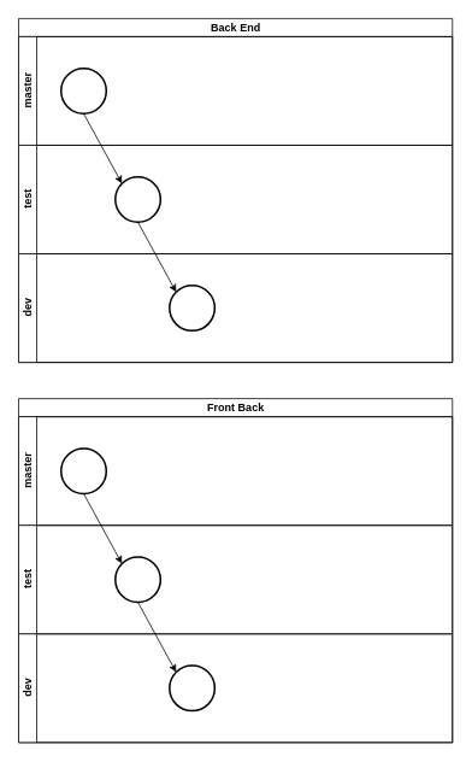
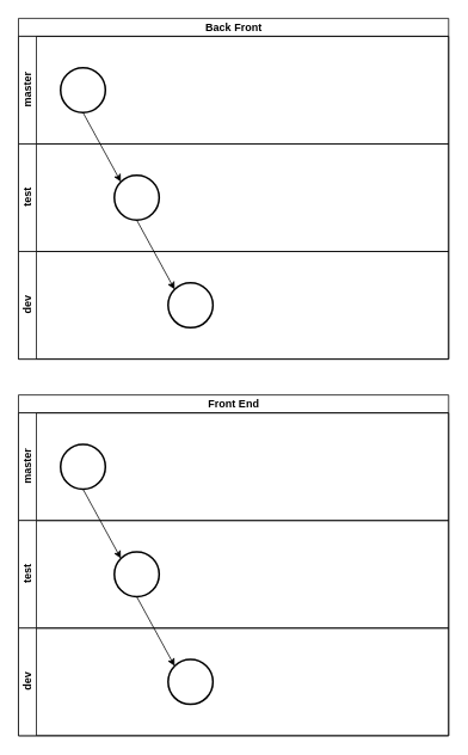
- <mxCell id="2" value="Back End" style="swimlane;html=1;childLayout=stackLayout;resizeParent=1;resizeParentMax=0;horizontal=1;startSize=20;horizontalStack=0;" vertex="1" parent="1"><mxGeometry x="20" y="20" width="480" height="380" as="geometry"><mxRectangle x="173" y="40" width="90" height="20" as="alternateBounds" /></mxGeometry></mxCell>
+ <mxCell id="2" value="Back Front" style="swimlane;html=1;childLayout=stackLayout;resizeParent=1;resizeParentMax=0;horizontal=1;startSize=20;horizontalStack=0;" vertex="1" parent="1"><mxGeometry x="20" y="20" width="480" height="380" as="geometry"><mxRectangle x="173" y="40" width="90" height="20" as="alternateBounds" /></mxGeometry></mxCell>
- <mxCell id="11" value="Front Back" style="swimlane;html=1;childLayout=stackLayout;resizeParent=1;resizeParentMax=0;horizontal=1;startSize=20;horizontalStack=0;" vertex="1" parent="1"><mxGeometry x="20" y="440" width="480" height="380" as="geometry" /></mxCell>
+ <mxCell id="11" value="Front End" style="swimlane;html=1;childLayout=stackLayout;resizeParent=1;resizeParentMax=0;horizontal=1;startSize=20;horizontalStack=0;" vertex="1" parent="1"><mxGeometry x="20" y="440" width="480" height="380" as="geometry" /></mxCell>
